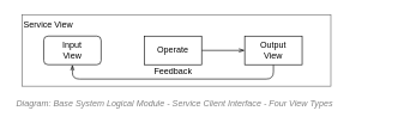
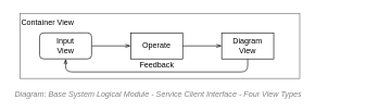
- <mxCell id="2" value="Service View" style="rounded=0;whiteSpace=wrap;html=1;labelBackgroundColor=none;strokeWidth=1;fontFamily=Helvetica;fontSize=12;align=left;opacity=60;verticalAlign=top;" parent="1" vertex="1"><mxGeometry x="30" y="20" width="430" height="100" as="geometry" /></mxCell>
+ <mxCell id="2" value="Container View" style="rounded=0;whiteSpace=wrap;html=1;labelBackgroundColor=none;strokeWidth=1;fontFamily=Helvetica;fontSize=12;align=left;opacity=60;verticalAlign=top;" parent="1" vertex="1"><mxGeometry x="30" y="20" width="430" height="100" as="geometry" /></mxCell>
+ <mxCell id="3" style="edgeStyle=orthogonalEdgeStyle;rounded=1;orthogonalLoop=1;jettySize=auto;html=1;labelBackgroundColor=none;startArrow=none;startFill=0;endArrow=openThin;endFill=0;endSize=6;fontFamily=Helvetica;fontSize=12;fontColor=#000000;" parent="1" source="4" target="6" edge="1"><mxGeometry relative="1" as="geometry" /></mxCell>
- <mxCell id="8" value="Output&lt;br style=&quot;font-size: 12px;&quot;&gt;View" style="rounded=0;whiteSpace=wrap;html=1;labelBackgroundColor=none;strokeWidth=1;fontFamily=Helvetica;fontSize=12;align=center;" parent="1" vertex="1"><mxGeometry x="340" y="50" width="80" height="40" as="geometry" /></mxCell>
+ <mxCell id="8" value="Diagram&lt;br style=&quot;font-size: 12px;&quot;&gt;View" style="rounded=0;whiteSpace=wrap;html=1;labelBackgroundColor=none;strokeWidth=1;fontFamily=Helvetica;fontSize=12;align=center;" parent="1" vertex="1"><mxGeometry x="340" y="50" width="80" height="40" as="geometry" /></mxCell>
